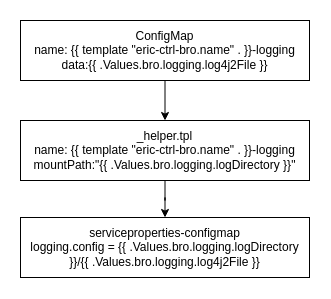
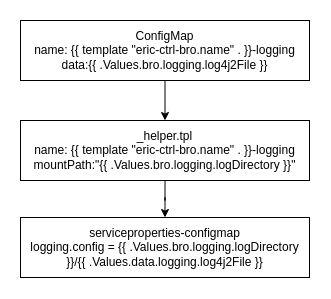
- <mxCell id="6" value="serviceproperties-configmap&lt;br&gt;logging.config =&amp;nbsp;{{ .Values.bro.logging.logDirectory }}/{{ .Values.bro.logging.log4j2File }}" style="rounded=0;whiteSpace=wrap;html=1;" vertex="1" parent="1"><mxGeometry x="20" y="217" width="289" height="60" as="geometry" /></mxCell>
+ <mxCell id="6" value="serviceproperties-configmap&lt;br&gt;logging.config =&amp;nbsp;{{ .Values.bro.logging.logDirectory }}/{{ .Values.data.logging.log4j2File }}" style="rounded=0;whiteSpace=wrap;html=1;" vertex="1" parent="1"><mxGeometry x="20" y="217" width="289" height="60" as="geometry" /></mxCell>
